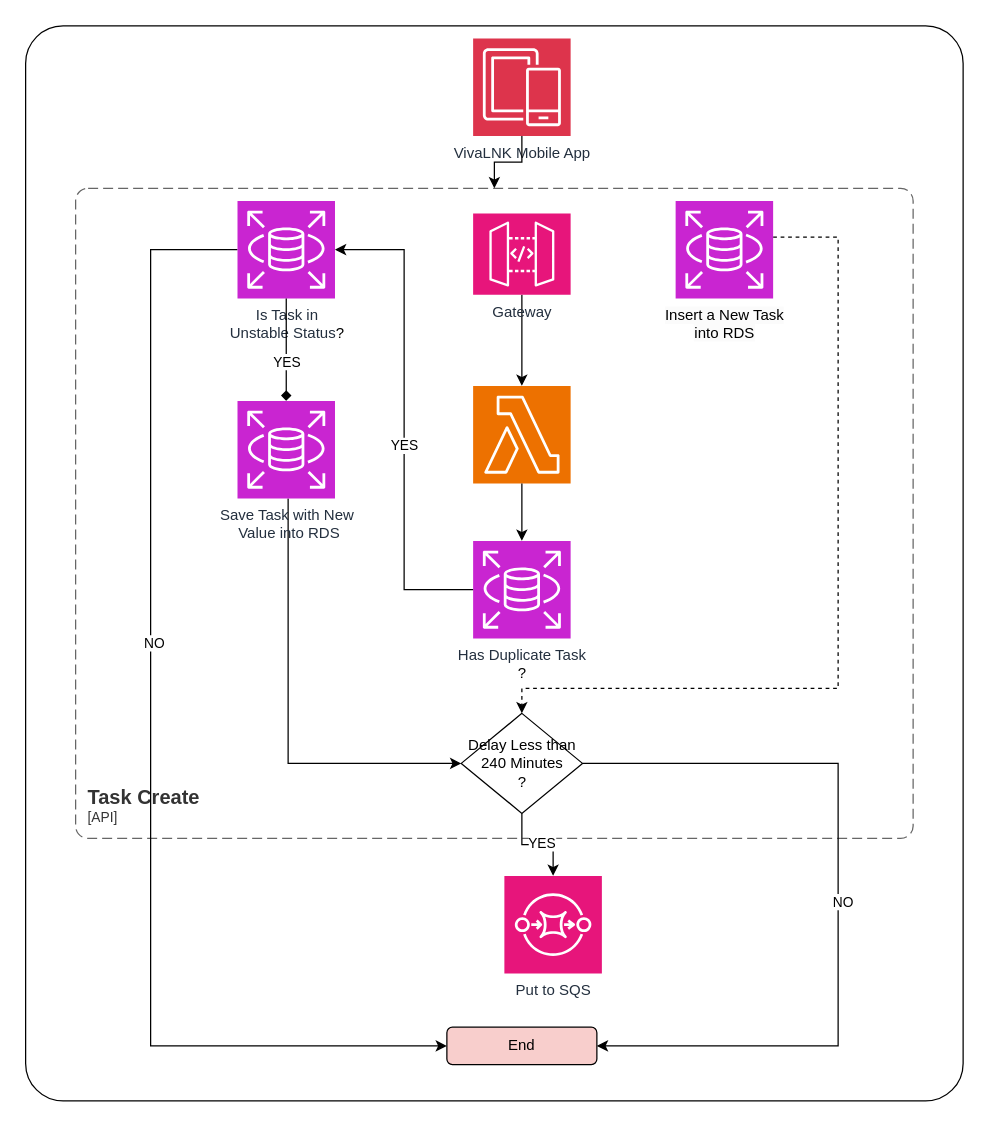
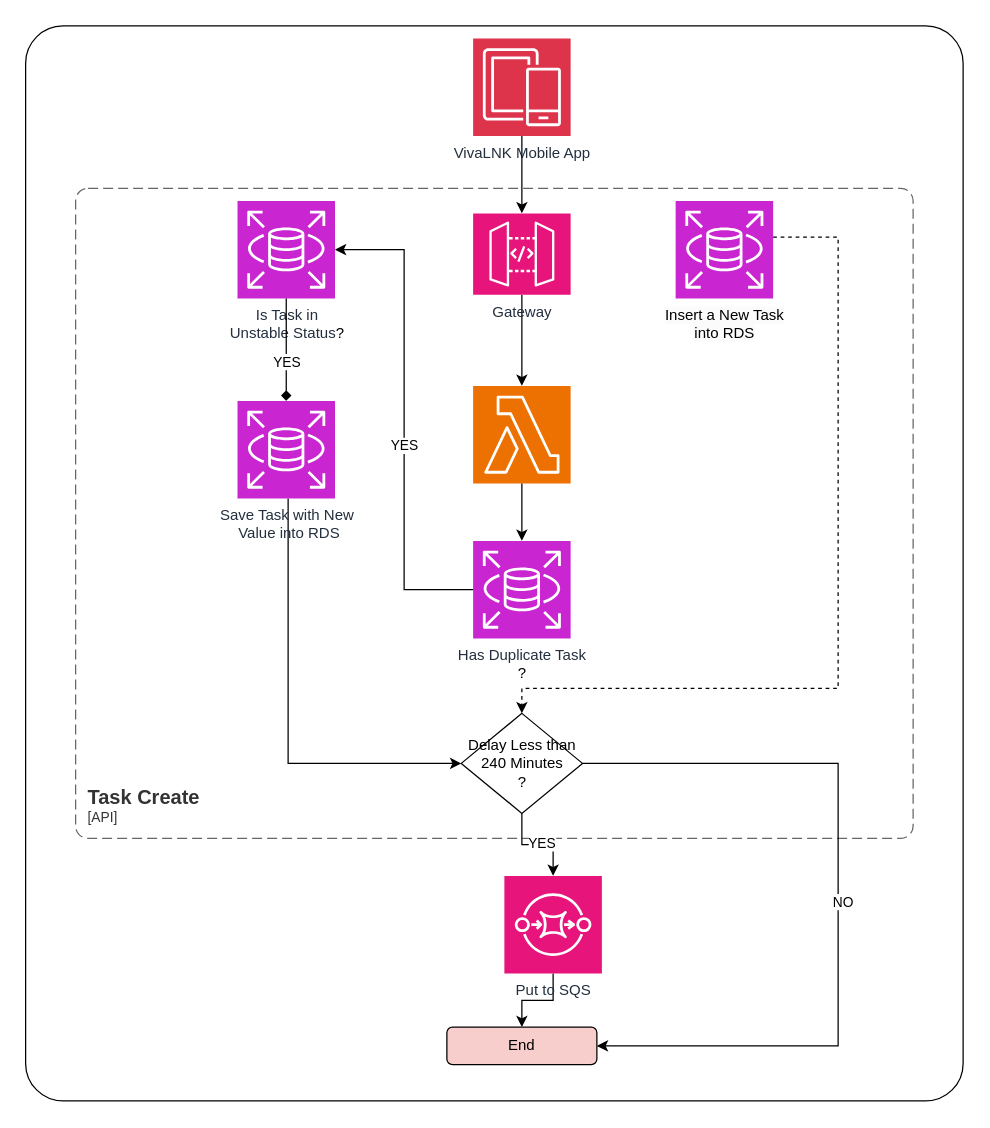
- <mxCell id="15" style="edgeStyle=orthogonalEdgeStyle;rounded=0;orthogonalLoop=1;jettySize=auto;html=1;" edge="1" parent="1" source="14" target="6"><mxGeometry relative="1" as="geometry" /></mxCell>
+ <mxCell id="15" style="edgeStyle=orthogonalEdgeStyle;rounded=0;orthogonalLoop=1;jettySize=auto;html=1;entryX=0.5;entryY=0;entryDx=0;entryDy=0;entryPerimeter=0;" edge="1" parent="1" source="14" target="13"><mxGeometry relative="1" as="geometry" /></mxCell>
- <mxCell id="20" style="edgeStyle=orthogonalEdgeStyle;rounded=0;orthogonalLoop=1;jettySize=auto;html=1;entryX=0;entryY=0.5;entryDx=0;entryDy=0;" edge="1" parent="1" source="22" target="16"><mxGeometry relative="1" as="geometry"><Array as="points"><mxPoint y="199" x="120" /><mxPoint y="836" x="120" /></Array></mxGeometry></mxCell>
- <mxCell id="21" value="NO" style="edgeLabel;html=1;align=center;verticalAlign=middle;resizable=0;points=[];" vertex="1" connectable="0" parent="20"><mxGeometry x="-0.185" y="2" relative="1" as="geometry"><mxPoint as="offset" /></mxGeometry></mxCell>
+ <mxCell id="3" style="edgeStyle=orthogonalEdgeStyle;rounded=0;orthogonalLoop=1;jettySize=auto;html=1;" edge="1" parent="1" source="4" target="16"><mxGeometry relative="1" as="geometry" /></mxCell>
